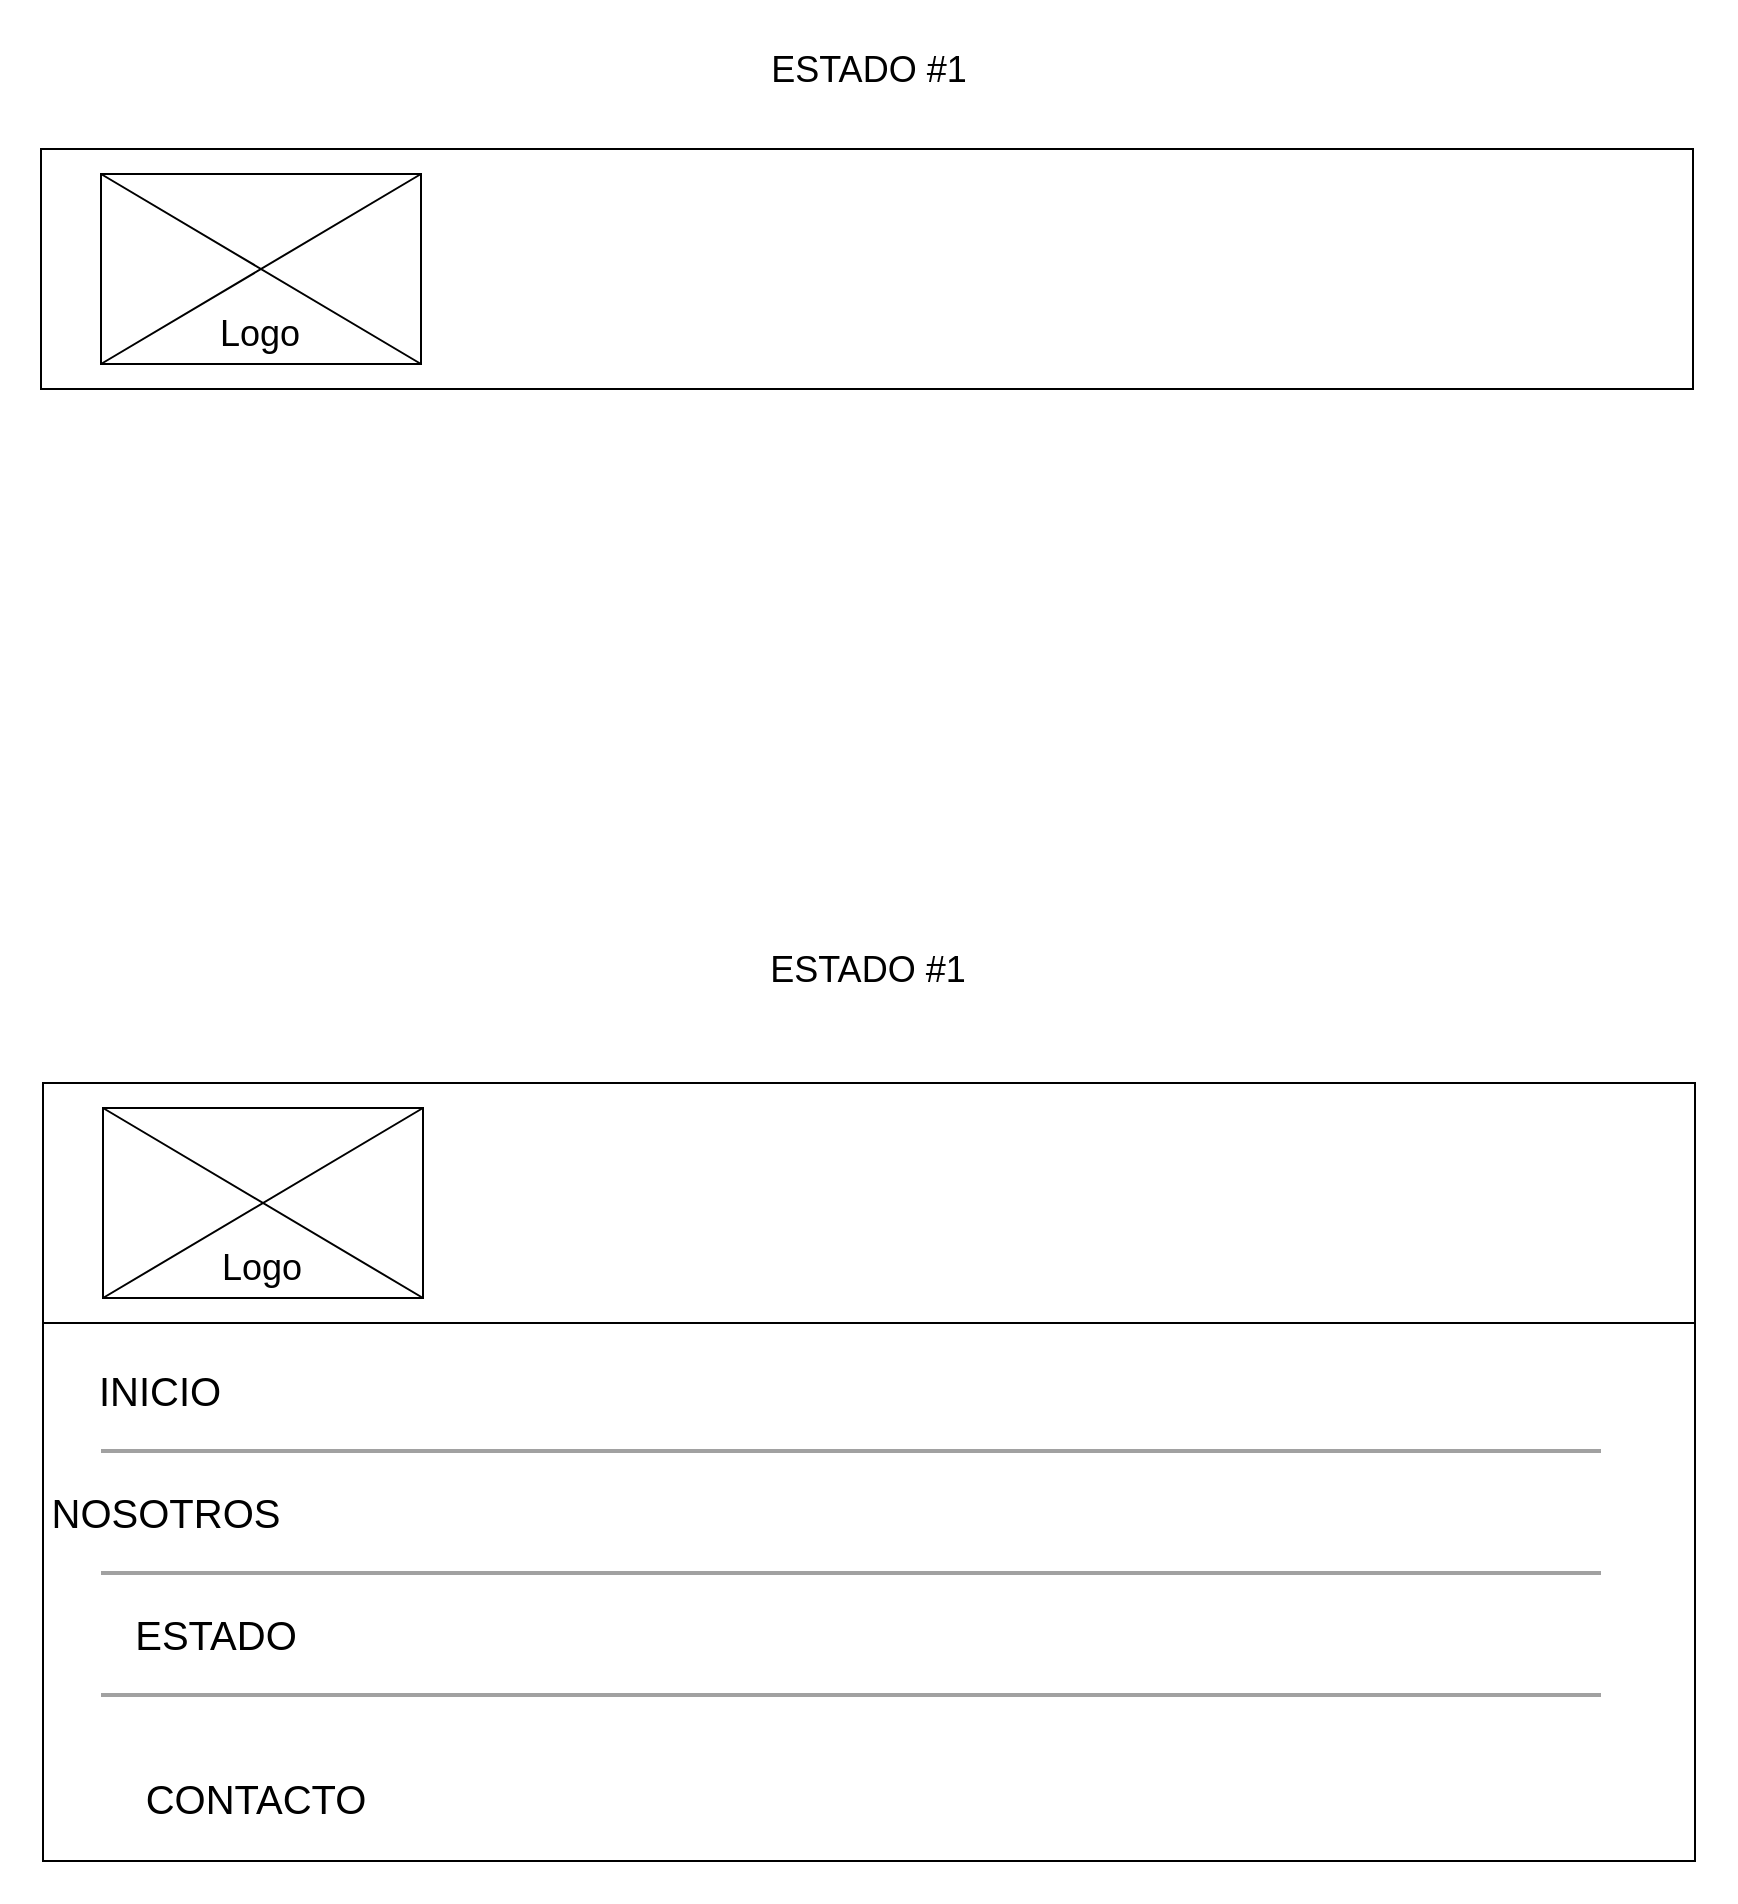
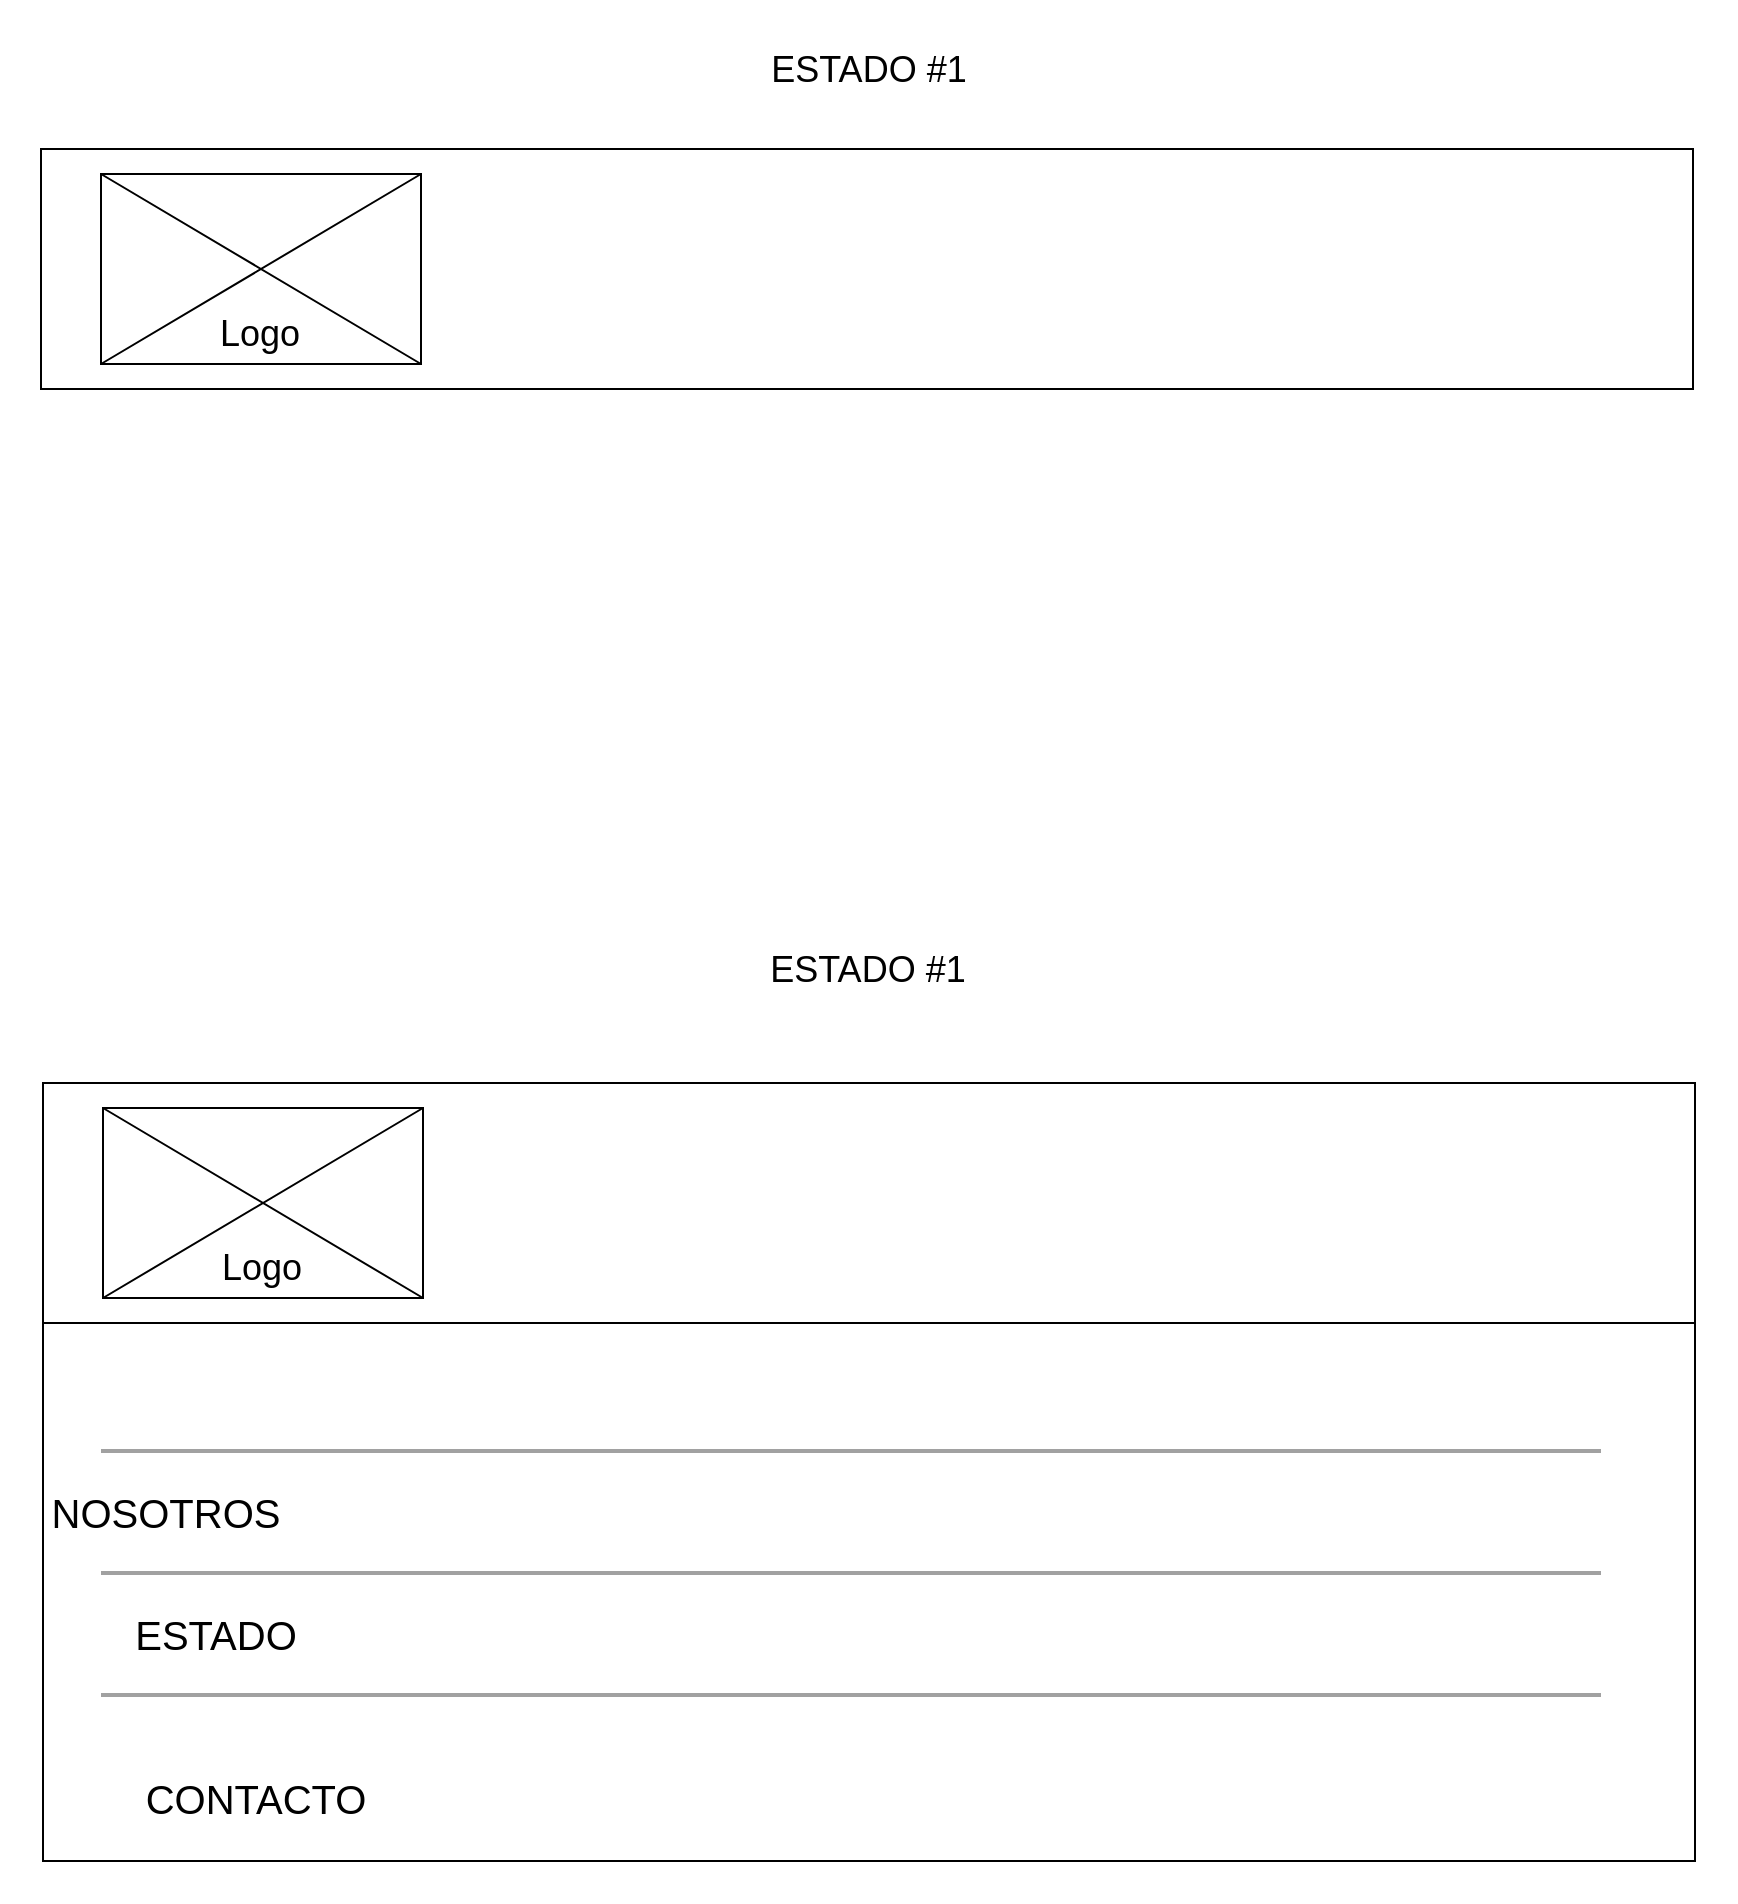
- <mxCell id="17" value="INICIO" style="text;html=1;strokeColor=none;fillColor=none;align=center;verticalAlign=middle;whiteSpace=wrap;rounded=0;fontSize=20;" vertex="1" parent="1"><mxGeometry x="50" y="680" width="60" height="30" as="geometry" /></mxCell>
